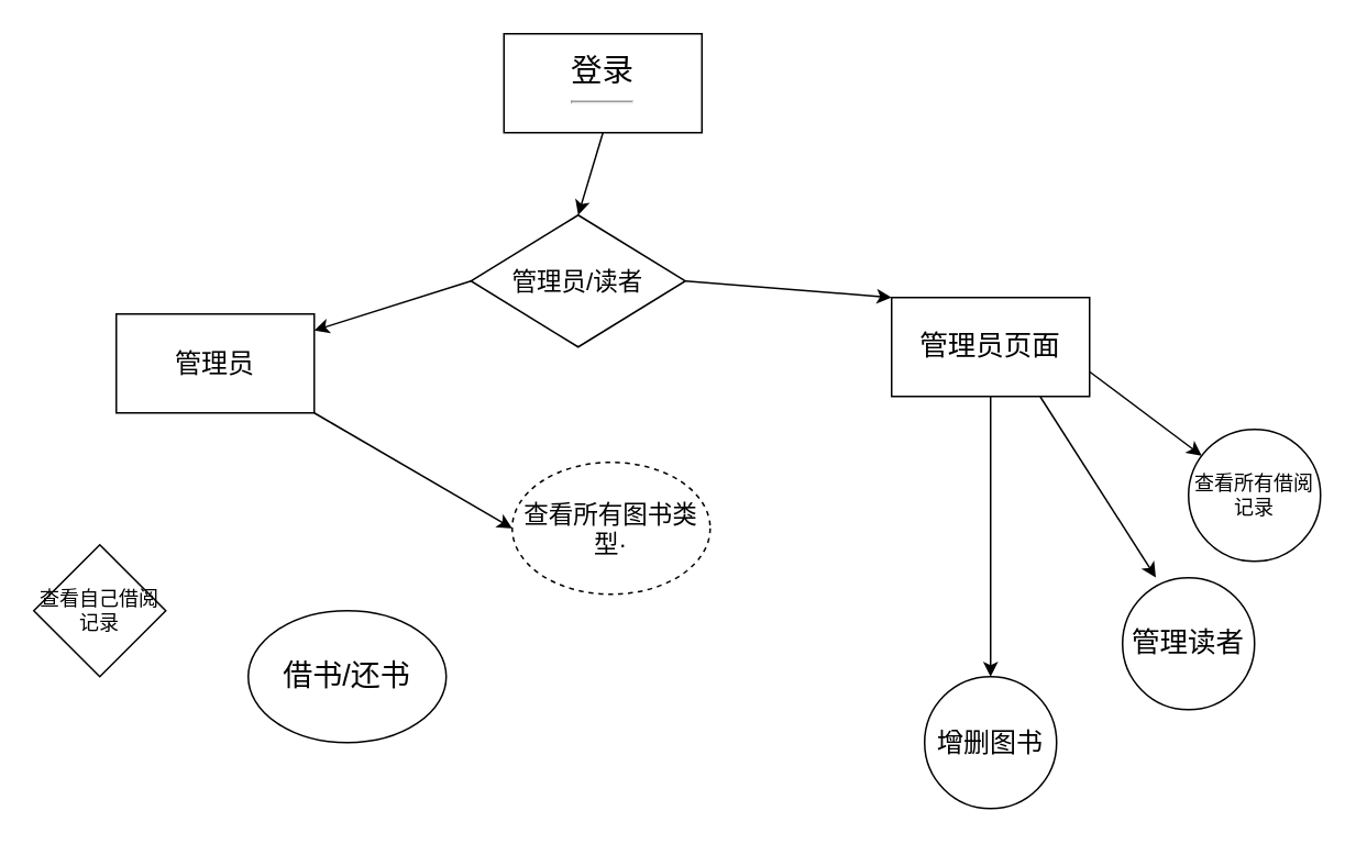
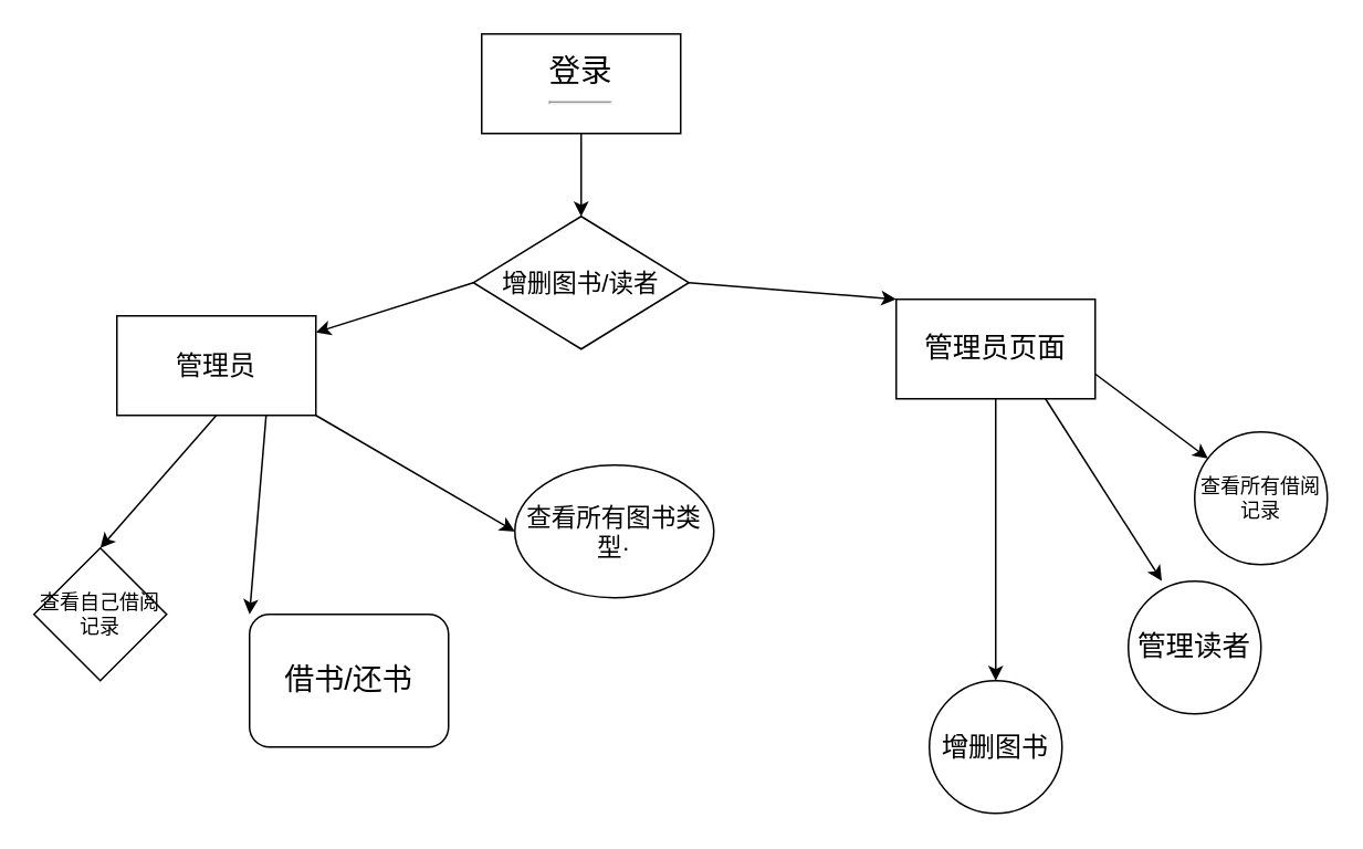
- <mxCell id="3" value="&lt;span style=&quot;font-size: 19px;&quot;&gt;登录&lt;/span&gt;&lt;hr&gt;" style="rounded=0;whiteSpace=wrap;html=1;" vertex="1" parent="1"><mxGeometry x="305" y="20" width="120" height="60" as="geometry" /></mxCell>
+ <mxCell id="3" value="&lt;span style=&quot;font-size: 19px;&quot;&gt;登录&lt;/span&gt;&lt;hr&gt;" style="rounded=0;whiteSpace=wrap;html=1;" vertex="1" parent="1"><mxGeometry x="290" y="20" width="120" height="60" as="geometry" /></mxCell>
- <mxCell id="13" value="&lt;font style=&quot;font-size: 15px;&quot;&gt;管理员/读者&lt;/font&gt;" style="rhombus;whiteSpace=wrap;html=1;" vertex="1" parent="1"><mxGeometry x="285" y="130" width="130" height="80" as="geometry" /></mxCell>
+ <mxCell id="13" value="&lt;font style=&quot;font-size: 15px;&quot;&gt;增删图书/读者&lt;/font&gt;" style="rhombus;whiteSpace=wrap;html=1;" vertex="1" parent="1"><mxGeometry x="285" y="130" width="130" height="80" as="geometry" /></mxCell>
+ <mxCell id="4" style="edgeStyle=none;html=1;exitX=0.5;exitY=1;exitDx=0;exitDy=0;entryX=0.5;entryY=0;entryDx=0;entryDy=0;" edge="1" parent="1" source="7" target="17"><mxGeometry relative="1" as="geometry" /></mxCell>
+ <mxCell id="5" style="edgeStyle=none;html=1;exitX=0.75;exitY=1;exitDx=0;exitDy=0;entryX=0;entryY=0;entryDx=0;entryDy=0;" edge="1" parent="1" source="7" target="19"><mxGeometry relative="1" as="geometry" /></mxCell>
- <mxCell id="20" value="&lt;font style=&quot;font-size: 15px;&quot;&gt;查看所有图书类型·&lt;/font&gt;" style="ellipse;whiteSpace=wrap;html=1;dashed=1;" vertex="1" parent="1"><mxGeometry x="310" y="280" width="120" height="80" as="geometry" /></mxCell>
+ <mxCell id="20" value="&lt;font style=&quot;font-size: 15px;&quot;&gt;查看所有图书类型·&lt;/font&gt;" style="ellipse;whiteSpace=wrap;html=1;" vertex="1" parent="1"><mxGeometry x="310" y="280" width="120" height="80" as="geometry" /></mxCell>
- <mxCell id="19" value="&lt;font style=&quot;font-size: 18px;&quot;&gt;借书/还书&lt;/font&gt;" style="ellipse;whiteSpace=wrap;html=1;" vertex="1" parent="1"><mxGeometry x="150" y="370" width="120" height="80" as="geometry" /></mxCell>
+ <mxCell id="19" value="&lt;font style=&quot;font-size: 18px;&quot;&gt;借书/还书&lt;/font&gt;" style="whiteSpace=wrap;html=1;rounded=1;" vertex="1" parent="1"><mxGeometry x="150" y="370" width="120" height="80" as="geometry" /></mxCell>
